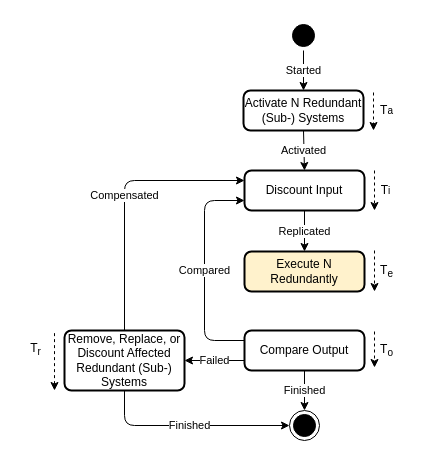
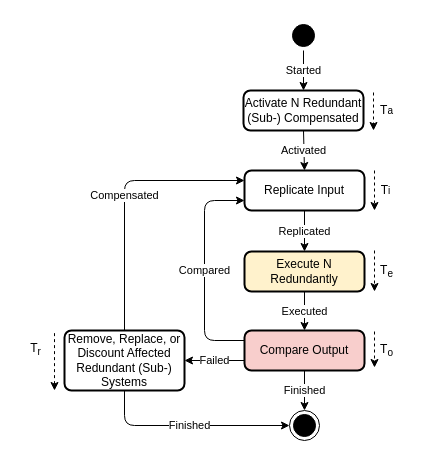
- <mxCell id="11" value="Activate N Redundant&lt;br&gt;(Sub-) Systems" style="rounded=1;whiteSpace=wrap;html=1;absoluteArcSize=1;arcSize=14;strokeWidth=2;" parent="1" vertex="1"><mxGeometry x="243" y="90" width="120" height="40" as="geometry" /></mxCell>
+ <mxCell id="11" value="Activate N Redundant&lt;br&gt;(Sub-) Compensated" style="rounded=1;whiteSpace=wrap;html=1;absoluteArcSize=1;arcSize=14;strokeWidth=2;" parent="1" vertex="1"><mxGeometry x="243" y="90" width="120" height="40" as="geometry" /></mxCell>
- <mxCell id="21" value="Discount Input" style="rounded=1;whiteSpace=wrap;html=1;absoluteArcSize=1;arcSize=14;strokeWidth=2;" parent="1" vertex="1"><mxGeometry x="244" y="170" width="120" height="40" as="geometry" /></mxCell>
+ <mxCell id="21" value="Replicate Input" style="rounded=1;whiteSpace=wrap;html=1;absoluteArcSize=1;arcSize=14;strokeWidth=2;" parent="1" vertex="1"><mxGeometry x="244" y="170" width="120" height="40" as="geometry" /></mxCell>
+ <mxCell id="20" value="Executed" style="endArrow=classic;html=1;exitX=0.5;exitY=1;exitDx=0;exitDy=0;entryX=0.5;entryY=0;entryDx=0;entryDy=0;" parent="1" source="17" target="6" edge="1"><mxGeometry width="50" height="50" relative="1" as="geometry"><mxPoint x="344" y="380" as="sourcePoint" /><mxPoint x="304" y="320" as="targetPoint" /></mxGeometry></mxCell>
- <mxCell id="6" value="Compare Output" style="rounded=1;whiteSpace=wrap;html=1;absoluteArcSize=1;arcSize=14;strokeWidth=2;" parent="1" vertex="1"><mxGeometry x="244" y="330" width="120" height="40" as="geometry" /></mxCell>
+ <mxCell id="6" value="Compare Output" style="rounded=1;whiteSpace=wrap;html=1;absoluteArcSize=1;arcSize=14;strokeWidth=2;fillColor=#f8cecc;" parent="1" vertex="1"><mxGeometry x="244" y="330" width="120" height="40" as="geometry" /></mxCell>
